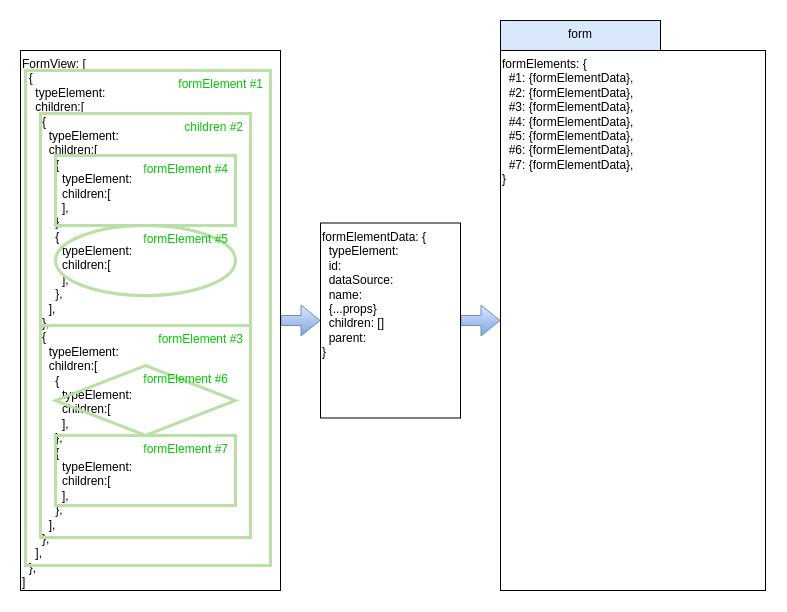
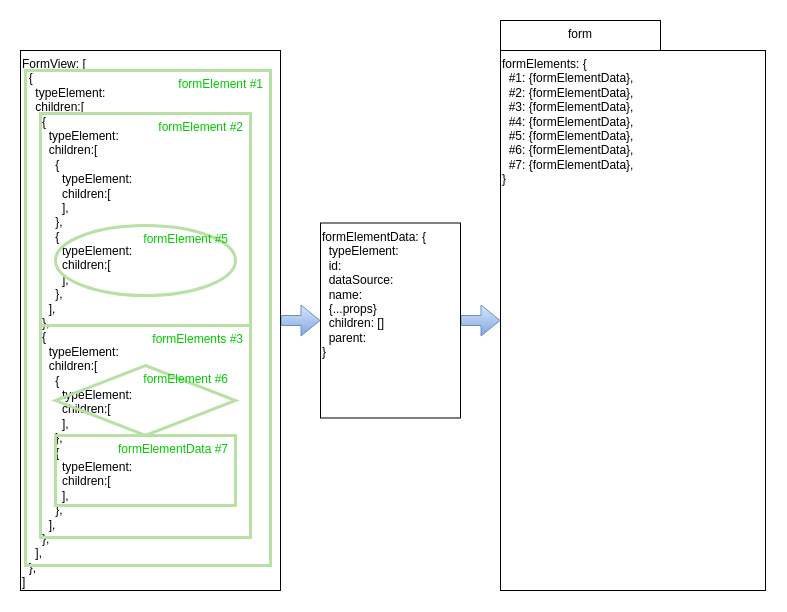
- <mxCell id="11" value="form" style="rounded=0;whiteSpace=wrap;html=1;verticalAlign=top;fillColor=#dae8fc;" parent="1" vertex="1"><mxGeometry x="500" y="20" width="160" height="30" as="geometry" /></mxCell>
+ <mxCell id="11" value="form" style="rounded=0;whiteSpace=wrap;html=1;verticalAlign=top;" parent="1" vertex="1"><mxGeometry x="500" y="20" width="160" height="30" as="geometry" /></mxCell>
- <mxCell id="5" value="children #2" style="rounded=0;whiteSpace=wrap;html=1;align=right;fillColor=none;strokeColor=#B9E0A5;verticalAlign=top;fontColor=#00CC00;spacingLeft=0;spacingRight=5;strokeWidth=3;" parent="1" vertex="1"><mxGeometry x="40" y="113" width="210" height="212" as="geometry" /></mxCell>
+ <mxCell id="5" value="formElement #2" style="rounded=0;whiteSpace=wrap;html=1;align=right;fillColor=none;strokeColor=#B9E0A5;verticalAlign=top;fontColor=#00CC00;spacingLeft=0;spacingRight=5;strokeWidth=3;" parent="1" vertex="1"><mxGeometry x="40" y="113" width="210" height="212" as="geometry" /></mxCell>
- <mxCell id="7" value="formElement #4" style="rounded=0;whiteSpace=wrap;html=1;align=right;fillColor=none;strokeColor=#B9E0A5;verticalAlign=top;fontColor=#00CC00;spacingLeft=0;spacingRight=5;strokeWidth=3;" parent="1" vertex="1"><mxGeometry x="55" y="155" width="180" height="70" as="geometry" /></mxCell>
- <mxCell id="6" value="formElement #3" style="rounded=0;whiteSpace=wrap;html=1;align=right;fillColor=none;strokeColor=#B9E0A5;verticalAlign=top;fontColor=#00CC00;spacingLeft=0;spacingRight=5;strokeWidth=3;" parent="1" vertex="1"><mxGeometry x="40" y="325" width="210" height="212" as="geometry" /></mxCell>
+ <mxCell id="6" value="formElements #3" style="rounded=0;whiteSpace=wrap;html=1;align=right;fillColor=none;strokeColor=#B9E0A5;verticalAlign=top;fontColor=#00CC00;spacingLeft=0;spacingRight=5;strokeWidth=3;" parent="1" vertex="1"><mxGeometry x="40" y="325" width="210" height="212" as="geometry" /></mxCell>
- <mxCell id="10" value="formElement #7" style="rounded=0;whiteSpace=wrap;html=1;align=right;fillColor=none;strokeColor=#B9E0A5;verticalAlign=top;fontColor=#00CC00;spacingLeft=0;spacingRight=5;strokeWidth=3;" parent="1" vertex="1"><mxGeometry x="55" y="435" width="180" height="70" as="geometry" /></mxCell>
+ <mxCell id="10" value="formElementData #7" style="rounded=0;whiteSpace=wrap;html=1;align=right;fillColor=none;strokeColor=#B9E0A5;verticalAlign=top;fontColor=#00CC00;spacingLeft=0;spacingRight=5;strokeWidth=3;" parent="1" vertex="1"><mxGeometry x="55" y="435" width="180" height="70" as="geometry" /></mxCell>
